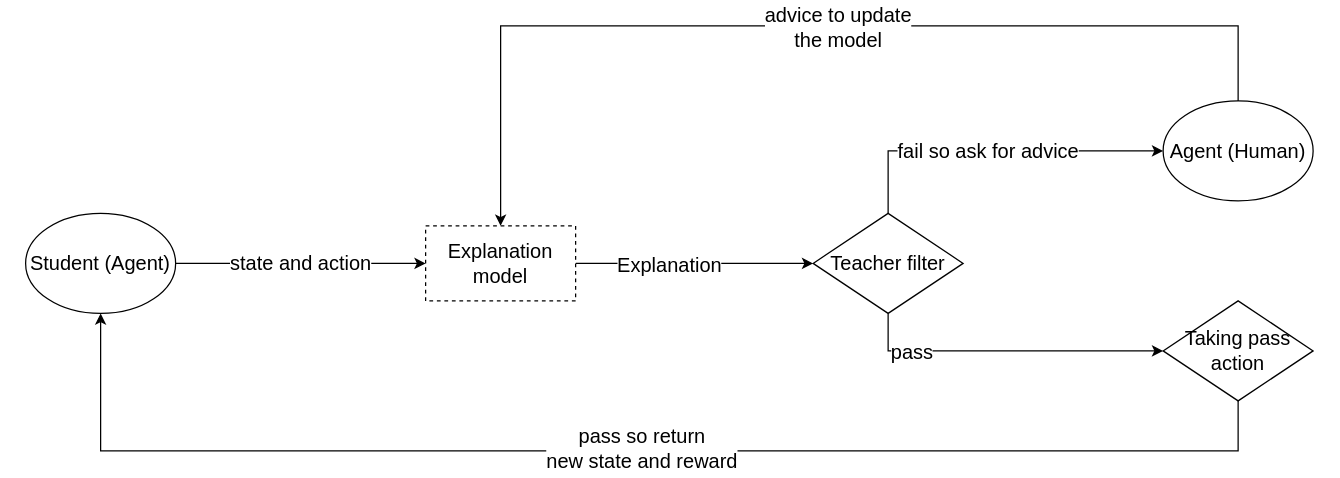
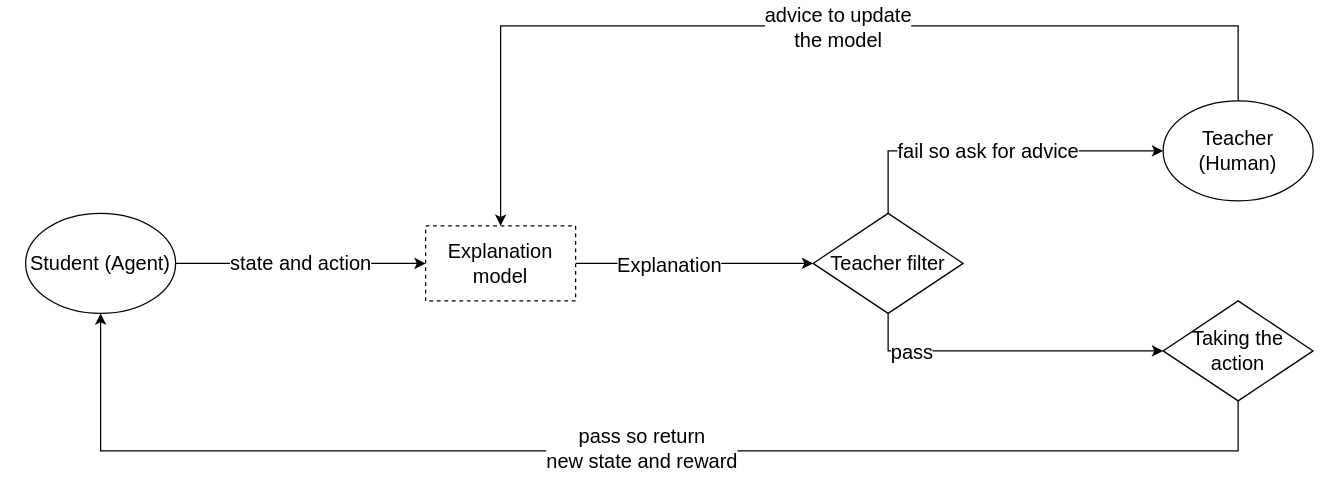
- <mxCell id="4" value="Agent (Human)" style="ellipse;whiteSpace=wrap;html=1;fontSize=16;" parent="1" vertex="1"><mxGeometry x="930" y="80" width="120" height="80" as="geometry" /></mxCell>
+ <mxCell id="4" value="Teacher (Human)" style="ellipse;whiteSpace=wrap;html=1;fontSize=16;" parent="1" vertex="1"><mxGeometry x="930" y="80" width="120" height="80" as="geometry" /></mxCell>
- <mxCell id="17" value="Taking pass action" style="rhombus;whiteSpace=wrap;html=1;fontSize=16;" parent="1" vertex="1"><mxGeometry x="930" y="240" width="120" height="80" as="geometry" /></mxCell>
+ <mxCell id="17" value="Taking the action" style="rhombus;whiteSpace=wrap;html=1;fontSize=16;" parent="1" vertex="1"><mxGeometry x="930" y="240" width="120" height="80" as="geometry" /></mxCell>
